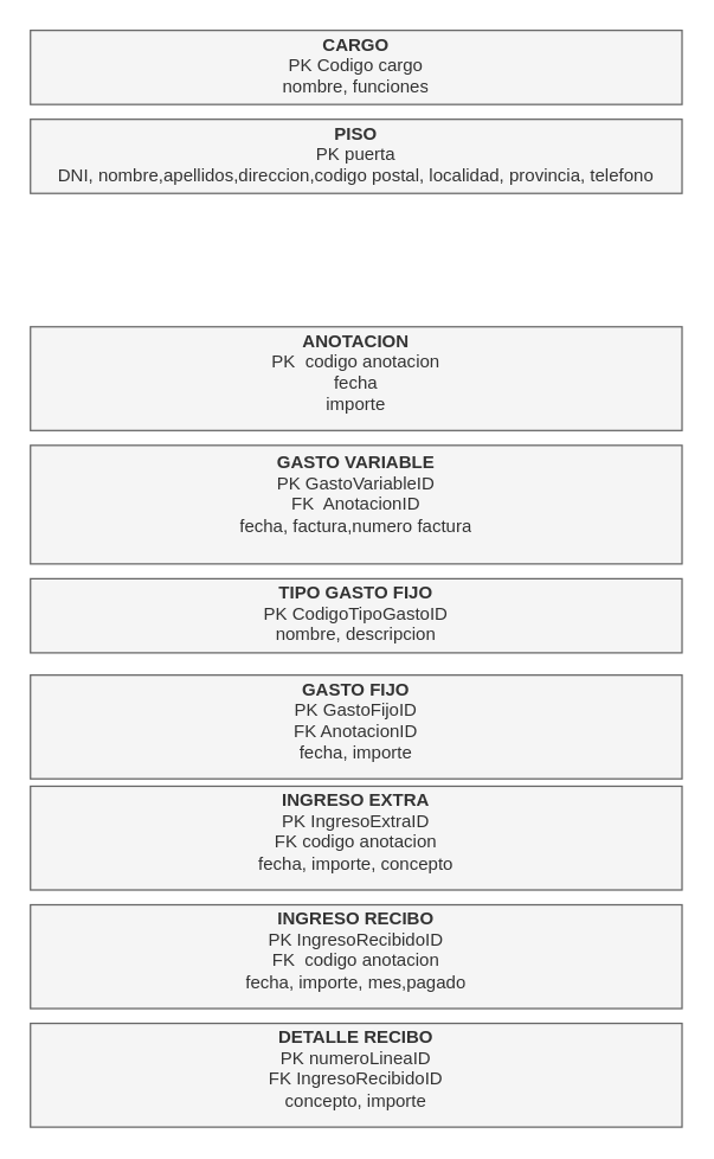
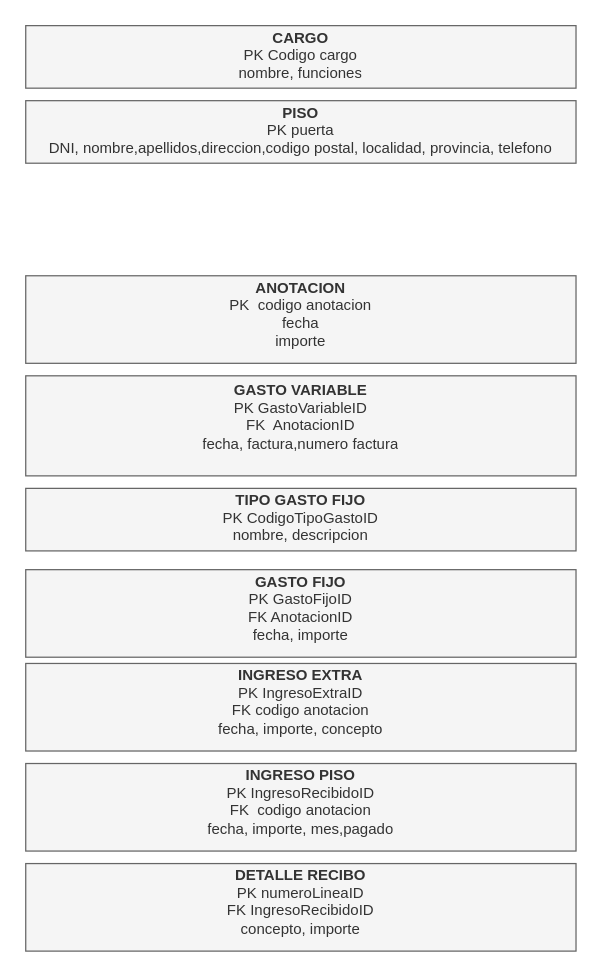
- <mxCell id="8" value="&lt;b&gt;INGRESO RECIBO&lt;/b&gt;&lt;br&gt;&lt;div&gt;PK IngresoRecibidoID&lt;br&gt;&lt;/div&gt;&lt;div&gt;FK&amp;nbsp; codigo anotacion&lt;br&gt;&lt;/div&gt;&lt;div&gt;fecha, importe, mes,pagado&lt;br&gt;&lt;/div&gt;&lt;div&gt;&lt;br&gt;&lt;/div&gt;&lt;div&gt;&lt;br&gt;&lt;/div&gt;" style="text;html=1;strokeColor=#666666;fillColor=#f5f5f5;align=center;verticalAlign=middle;whiteSpace=wrap;overflow=hidden;fontColor=#333333;" parent="1" vertex="1"><mxGeometry x="20" y="610" width="440" height="70" as="geometry" /></mxCell>
+ <mxCell id="8" value="&lt;b&gt;INGRESO PISO&lt;/b&gt;&lt;br&gt;&lt;div&gt;PK IngresoRecibidoID&lt;br&gt;&lt;/div&gt;&lt;div&gt;FK&amp;nbsp; codigo anotacion&lt;br&gt;&lt;/div&gt;&lt;div&gt;fecha, importe, mes,pagado&lt;br&gt;&lt;/div&gt;&lt;div&gt;&lt;br&gt;&lt;/div&gt;&lt;div&gt;&lt;br&gt;&lt;/div&gt;" style="text;html=1;strokeColor=#666666;fillColor=#f5f5f5;align=center;verticalAlign=middle;whiteSpace=wrap;overflow=hidden;fontColor=#333333;" parent="1" vertex="1"><mxGeometry x="20" y="610" width="440" height="70" as="geometry" /></mxCell>
